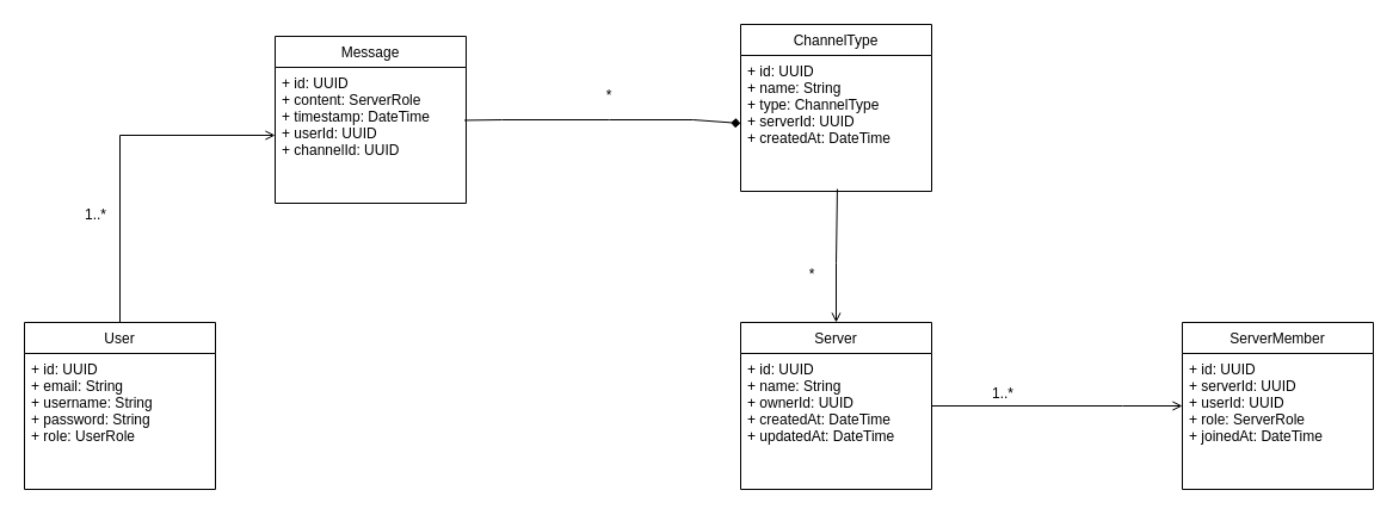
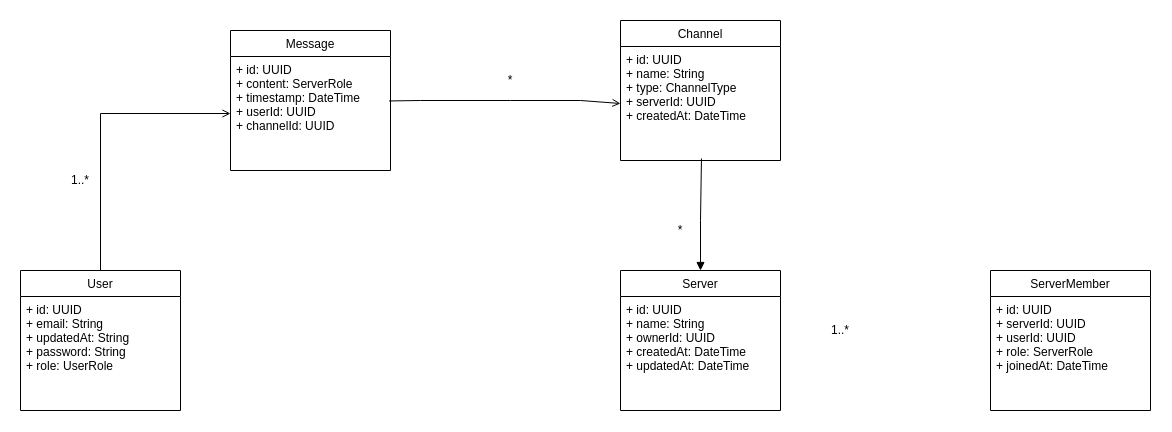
- <mxCell id="6" value="ChannelType" style="swimlane;fontStyle=0;childLayout=stackLayout;horizontal=1;startSize=26;horizontalStack=0;resizeParent=1;resizeParentMax=0;resizeLast=0;collapsible=1;marginBottom=0;rounded=0;shadow=0;strokeWidth=1;" parent="1" vertex="1"><mxGeometry x="620" y="20" width="160" height="140" as="geometry" /></mxCell>
+ <mxCell id="6" value="Channel" style="swimlane;fontStyle=0;childLayout=stackLayout;horizontal=1;startSize=26;horizontalStack=0;resizeParent=1;resizeParentMax=0;resizeLast=0;collapsible=1;marginBottom=0;rounded=0;shadow=0;strokeWidth=1;" parent="1" vertex="1"><mxGeometry x="620" y="20" width="160" height="140" as="geometry" /></mxCell>
- <mxCell id="14" value="" style="endArrow=diamond;endFill=1;html=1;rounded=0;exitX=0.991;exitY=0.39;exitDx=0;exitDy=0;entryX=0;entryY=0.5;entryDx=0;entryDy=0;exitPerimeter=0;" parent="1" source="5" target="7" edge="1"><mxGeometry width="160" relative="1" as="geometry"><mxPoint x="430" y="-140" as="sourcePoint" /><mxPoint x="620" y="93" as="targetPoint" /><Array as="points"><mxPoint x="420" y="100" /><mxPoint x="510" y="100" /><mxPoint x="580" y="100" /></Array></mxGeometry></mxCell>
+ <mxCell id="14" value="" style="endArrow=open;endFill=1;html=1;rounded=0;exitX=0.991;exitY=0.39;exitDx=0;exitDy=0;entryX=0;entryY=0.5;entryDx=0;entryDy=0;exitPerimeter=0;" parent="1" source="5" target="7" edge="1"><mxGeometry width="160" relative="1" as="geometry"><mxPoint x="430" y="-140" as="sourcePoint" /><mxPoint x="620" y="93" as="targetPoint" /><Array as="points"><mxPoint x="420" y="100" /><mxPoint x="510" y="100" /><mxPoint x="580" y="100" /></Array></mxGeometry></mxCell>
- <mxCell id="16" value="" style="endArrow=open;endFill=1;html=1;rounded=0;exitX=0.506;exitY=0.983;exitDx=0;exitDy=0;exitPerimeter=0;" parent="1" source="7" target="8" edge="1"><mxGeometry width="160" relative="1" as="geometry"><mxPoint x="380" y="500" as="sourcePoint" /><mxPoint x="540" y="500" as="targetPoint" /><Array as="points"><mxPoint x="700" y="220" /></Array></mxGeometry></mxCell>
+ <mxCell id="16" value="" style="endArrow=block;endFill=1;html=1;rounded=0;exitX=0.506;exitY=0.983;exitDx=0;exitDy=0;exitPerimeter=0;" parent="1" source="7" target="8" edge="1"><mxGeometry width="160" relative="1" as="geometry"><mxPoint x="380" y="500" as="sourcePoint" /><mxPoint x="540" y="500" as="targetPoint" /><Array as="points"><mxPoint x="700" y="220" /></Array></mxGeometry></mxCell>
- <mxCell id="3" value="+ id: UUID&#10;+ email: String&#10;+ username: String&#10;+ password: String&#10;+ role: UserRole" style="text;strokeColor=none;fillColor=none;align=left;verticalAlign=top;spacingLeft=4;spacingRight=4;overflow=hidden;rotatable=0;points=[[0,0.5],[1,0.5]];portConstraint=eastwest;" parent="2" vertex="1"><mxGeometry y="26" width="160" height="114" as="geometry" /></mxCell>
+ <mxCell id="3" value="+ id: UUID&#10;+ email: String&#10;+ updatedAt: String&#10;+ password: String&#10;+ role: UserRole" style="text;strokeColor=none;fillColor=none;align=left;verticalAlign=top;spacingLeft=4;spacingRight=4;overflow=hidden;rotatable=0;points=[[0,0.5],[1,0.5]];portConstraint=eastwest;" parent="2" vertex="1"><mxGeometry y="26" width="160" height="114" as="geometry" /></mxCell>
- <mxCell id="18" value="" style="endArrow=open;endFill=1;html=1;rounded=0;exitX=1;exitY=0.5;exitDx=0;exitDy=0;entryX=0;entryY=0.5;entryDx=0;entryDy=0;" parent="1" source="8" target="10" edge="1"><mxGeometry width="160" relative="1" as="geometry"><mxPoint x="780" y="340" as="sourcePoint" /><mxPoint x="940" y="340" as="targetPoint" /><Array as="points"><mxPoint x="780" y="340" /><mxPoint x="940" y="340" /></Array></mxGeometry></mxCell>
